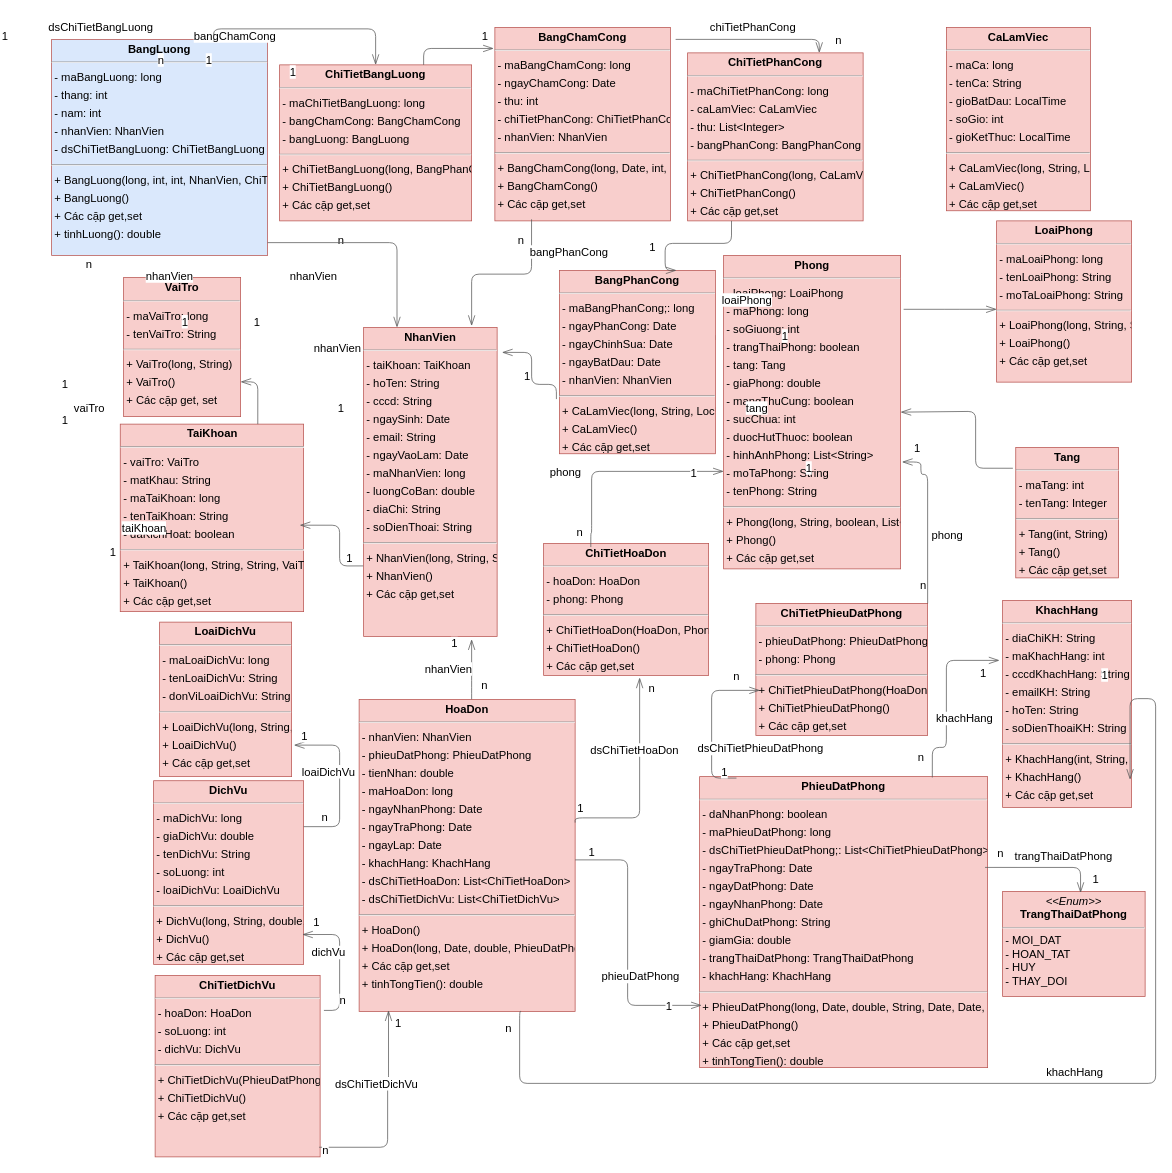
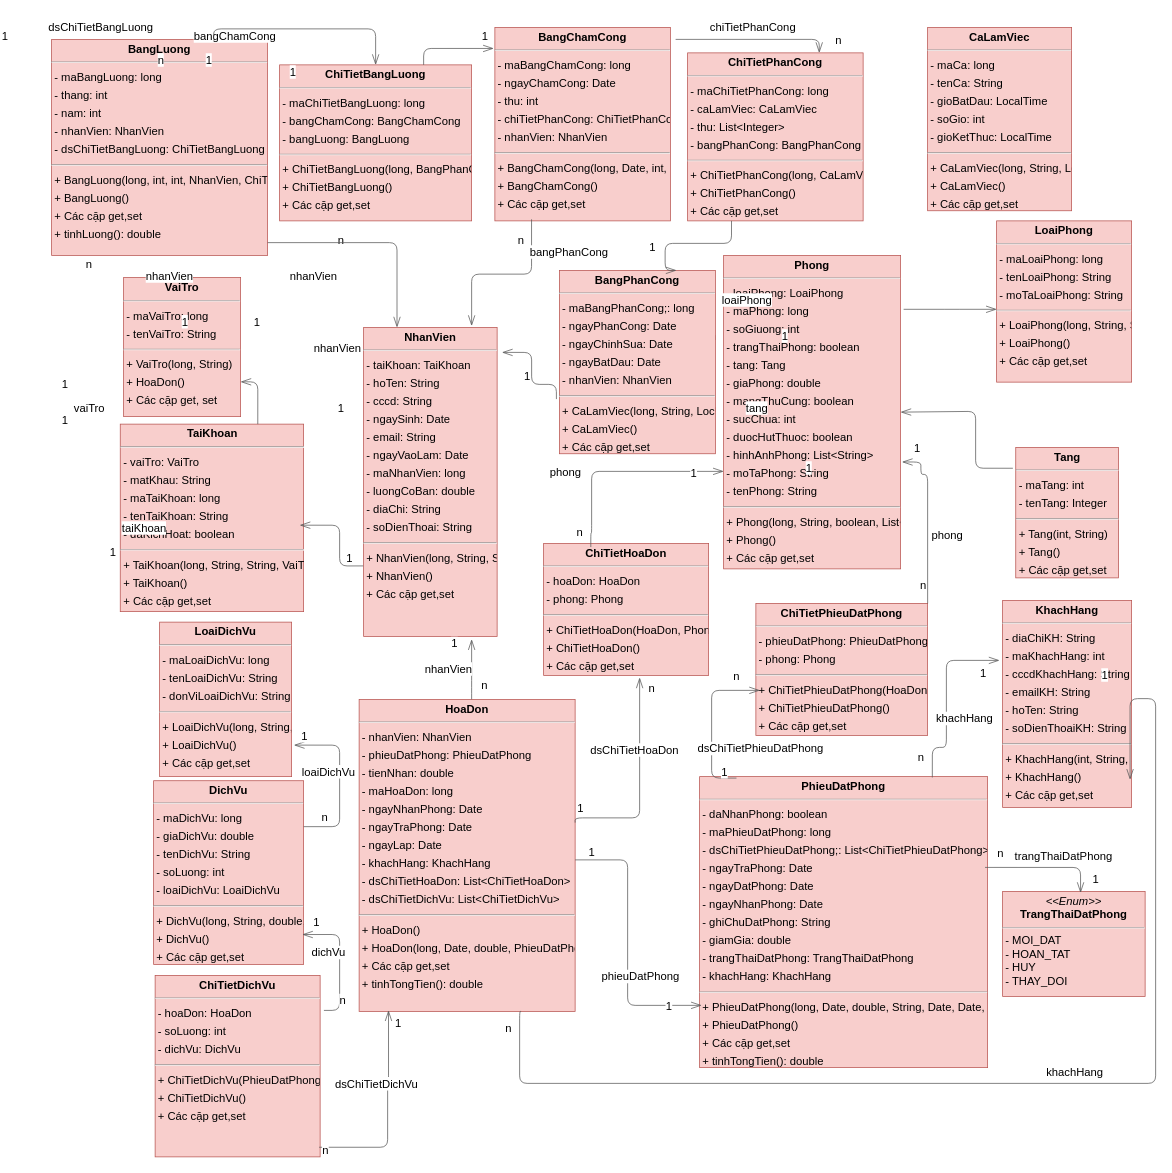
- <mxCell id="84" value="&lt;p style=&quot;margin: 4px 0px 0px; text-align: center; font-size: 15px;&quot;&gt;&lt;b&gt;CaLamViec&lt;/b&gt;&lt;/p&gt;&lt;hr style=&quot;font-size: 15px;&quot;&gt;&lt;p style=&quot;margin: 0px 0px 0px 4px; line-height: 1.6; font-size: 15px;&quot;&gt;- maCa: long&lt;br style=&quot;border-color: var(--border-color); font-size: 15px;&quot;&gt;- tenCa: String&lt;br style=&quot;border-color: var(--border-color); font-size: 15px;&quot;&gt;- gioBatDau: LocalTime&lt;br style=&quot;border-color: var(--border-color); font-size: 15px;&quot;&gt;- soGio: int&lt;/p&gt;&lt;p style=&quot;margin: 0px 0px 0px 4px; line-height: 1.6; font-size: 15px;&quot;&gt;- gioKetThuc: LocalTime&lt;/p&gt;&lt;hr style=&quot;font-size: 15px;&quot;&gt;&lt;p style=&quot;margin: 0px 0px 0px 4px; line-height: 1.6; font-size: 15px;&quot;&gt;+ CaLamViec(long, String, LocalTime, int, LocalTime)&lt;br style=&quot;border-color: var(--border-color); font-size: 15px;&quot;&gt;+ CaLamViec()&lt;br style=&quot;font-size: 15px;&quot;&gt;&lt;/p&gt;&lt;p style=&quot;margin: 0px 0px 0px 4px; line-height: 1.6; font-size: 15px;&quot;&gt;+ Các cặp get,set&lt;/p&gt;" style="verticalAlign=top;align=left;overflow=fill;fontSize=15;fontFamily=Helvetica;html=1;rounded=0;shadow=0;comic=0;labelBackgroundColor=none;strokeWidth=1;fillColor=#f8cecc;strokeColor=#b85450;" vertex="1" parent="1"><mxGeometry x="1213" y="36" width="192" height="244.5" as="geometry" /></mxCell>
+ <mxCell id="84" value="&lt;p style=&quot;margin: 4px 0px 0px; text-align: center; font-size: 15px;&quot;&gt;&lt;b&gt;CaLamViec&lt;/b&gt;&lt;/p&gt;&lt;hr style=&quot;font-size: 15px;&quot;&gt;&lt;p style=&quot;margin: 0px 0px 0px 4px; line-height: 1.6; font-size: 15px;&quot;&gt;- maCa: long&lt;br style=&quot;border-color: var(--border-color); font-size: 15px;&quot;&gt;- tenCa: String&lt;br style=&quot;border-color: var(--border-color); font-size: 15px;&quot;&gt;- gioBatDau: LocalTime&lt;br style=&quot;border-color: var(--border-color); font-size: 15px;&quot;&gt;- soGio: int&lt;/p&gt;&lt;p style=&quot;margin: 0px 0px 0px 4px; line-height: 1.6; font-size: 15px;&quot;&gt;- gioKetThuc: LocalTime&lt;/p&gt;&lt;hr style=&quot;font-size: 15px;&quot;&gt;&lt;p style=&quot;margin: 0px 0px 0px 4px; line-height: 1.6; font-size: 15px;&quot;&gt;+ CaLamViec(long, String, LocalTime, int, LocalTime)&lt;br style=&quot;border-color: var(--border-color); font-size: 15px;&quot;&gt;+ CaLamViec()&lt;br style=&quot;font-size: 15px;&quot;&gt;&lt;/p&gt;&lt;p style=&quot;margin: 0px 0px 0px 4px; line-height: 1.6; font-size: 15px;&quot;&gt;+ Các cặp get,set&lt;/p&gt;" style="verticalAlign=top;align=left;overflow=fill;fontSize=15;fontFamily=Helvetica;html=1;rounded=0;shadow=0;comic=0;labelBackgroundColor=none;strokeWidth=1;fillColor=#f8cecc;strokeColor=#b85450;" vertex="1" parent="1"><mxGeometry x="1188" y="36" width="192" height="244.5" as="geometry" /></mxCell>
- <mxCell id="93" value="&lt;p style=&quot;margin: 4px 0px 0px; text-align: center;&quot;&gt;&lt;b&gt;BangLuong&lt;/b&gt;&lt;br&gt;&lt;/p&gt;&lt;hr style=&quot;font-size: 15px;&quot;&gt;&lt;p style=&quot;margin: 0px 0px 0px 4px; line-height: 1.6; font-size: 15px;&quot;&gt;- maBangLuong: long&lt;br style=&quot;border-color: var(--border-color); font-size: 15px;&quot;&gt;- thang: int&lt;/p&gt;&lt;p style=&quot;margin: 0px 0px 0px 4px; line-height: 1.6; font-size: 15px;&quot;&gt;- nam: int&lt;br style=&quot;border-color: var(--border-color); font-size: 15px;&quot;&gt;- nhanVien: NhanVien&lt;/p&gt;&lt;p style=&quot;margin: 0px 0px 0px 4px; line-height: 1.6; font-size: 15px;&quot;&gt;- dsChiTietBangLuong: ChiTietBangLuong&lt;/p&gt;&lt;hr style=&quot;font-size: 15px;&quot;&gt;&lt;p style=&quot;margin: 0px 0px 0px 4px; line-height: 1.6; font-size: 15px;&quot;&gt;+ BangLuong(long, int, int, NhanVien, ChiTietBangLuong)&lt;br style=&quot;border-color: var(--border-color); font-size: 15px;&quot;&gt;+ BangLuong()&lt;br style=&quot;font-size: 15px;&quot;&gt;&lt;/p&gt;&lt;p style=&quot;margin: 0px 0px 0px 4px; line-height: 1.6; font-size: 15px;&quot;&gt;+ Các cặp get,set&lt;/p&gt;&lt;p style=&quot;margin: 0px 0px 0px 4px; line-height: 1.6; font-size: 15px;&quot;&gt;+ tinhLuong(): double&lt;/p&gt;" style="verticalAlign=top;align=left;overflow=fill;fontSize=15;fontFamily=Helvetica;html=1;rounded=0;shadow=0;comic=0;labelBackgroundColor=none;strokeWidth=1;fillColor=#dae8fc;strokeColor=#b85450;" vertex="1" parent="1"><mxGeometry x="20" y="52" width="288" height="288" as="geometry" /></mxCell>
+ <mxCell id="93" value="&lt;p style=&quot;margin: 4px 0px 0px; text-align: center;&quot;&gt;&lt;b&gt;BangLuong&lt;/b&gt;&lt;br&gt;&lt;/p&gt;&lt;hr style=&quot;font-size: 15px;&quot;&gt;&lt;p style=&quot;margin: 0px 0px 0px 4px; line-height: 1.6; font-size: 15px;&quot;&gt;- maBangLuong: long&lt;br style=&quot;border-color: var(--border-color); font-size: 15px;&quot;&gt;- thang: int&lt;/p&gt;&lt;p style=&quot;margin: 0px 0px 0px 4px; line-height: 1.6; font-size: 15px;&quot;&gt;- nam: int&lt;br style=&quot;border-color: var(--border-color); font-size: 15px;&quot;&gt;- nhanVien: NhanVien&lt;/p&gt;&lt;p style=&quot;margin: 0px 0px 0px 4px; line-height: 1.6; font-size: 15px;&quot;&gt;- dsChiTietBangLuong: ChiTietBangLuong&lt;/p&gt;&lt;hr style=&quot;font-size: 15px;&quot;&gt;&lt;p style=&quot;margin: 0px 0px 0px 4px; line-height: 1.6; font-size: 15px;&quot;&gt;+ BangLuong(long, int, int, NhanVien, ChiTietBangLuong)&lt;br style=&quot;border-color: var(--border-color); font-size: 15px;&quot;&gt;+ BangLuong()&lt;br style=&quot;font-size: 15px;&quot;&gt;&lt;/p&gt;&lt;p style=&quot;margin: 0px 0px 0px 4px; line-height: 1.6; font-size: 15px;&quot;&gt;+ Các cặp get,set&lt;/p&gt;&lt;p style=&quot;margin: 0px 0px 0px 4px; line-height: 1.6; font-size: 15px;&quot;&gt;+ tinhLuong(): double&lt;/p&gt;" style="verticalAlign=top;align=left;overflow=fill;fontSize=15;fontFamily=Helvetica;html=1;rounded=0;shadow=0;comic=0;labelBackgroundColor=none;strokeWidth=1;fillColor=#f8cecc;strokeColor=#b85450;" vertex="1" parent="1"><mxGeometry x="20" y="52" width="288" height="288" as="geometry" /></mxCell>
- <mxCell id="12" value="&lt;p style=&quot;margin: 4px 0px 0px; text-align: center; font-size: 15px;&quot;&gt;&lt;b style=&quot;font-size: 15px;&quot;&gt;VaiTro&lt;/b&gt;&lt;/p&gt;&lt;hr style=&quot;font-size: 15px;&quot;&gt;&lt;p style=&quot;margin: 0px 0px 0px 4px; line-height: 1.6; font-size: 15px;&quot;&gt;- maVaiTro: long&lt;br style=&quot;border-color: var(--border-color); font-size: 15px;&quot;&gt;- tenVaiTro: String&lt;/p&gt;&lt;hr style=&quot;font-size: 15px;&quot;&gt;&lt;p style=&quot;margin: 0px 0px 0px 4px; line-height: 1.6; font-size: 15px;&quot;&gt;+ VaiTro(long, String)&lt;br style=&quot;border-color: var(--border-color); font-size: 15px;&quot;&gt;+ VaiTro()&lt;br style=&quot;font-size: 15px;&quot;&gt;&lt;/p&gt;&lt;p style=&quot;margin: 0px 0px 0px 4px; line-height: 1.6; font-size: 15px;&quot;&gt;+ Các cặp get, set&lt;/p&gt;" style="verticalAlign=top;align=left;overflow=fill;fontSize=15;fontFamily=Helvetica;html=1;rounded=0;shadow=0;comic=0;labelBackgroundColor=none;strokeWidth=1;fillColor=#f8cecc;strokeColor=#b85450;" parent="1" vertex="1"><mxGeometry x="116" y="369.5" width="156" height="185.5" as="geometry" /></mxCell>
+ <mxCell id="12" value="&lt;p style=&quot;margin: 4px 0px 0px; text-align: center; font-size: 15px;&quot;&gt;&lt;b style=&quot;font-size: 15px;&quot;&gt;VaiTro&lt;/b&gt;&lt;/p&gt;&lt;hr style=&quot;font-size: 15px;&quot;&gt;&lt;p style=&quot;margin: 0px 0px 0px 4px; line-height: 1.6; font-size: 15px;&quot;&gt;- maVaiTro: long&lt;br style=&quot;border-color: var(--border-color); font-size: 15px;&quot;&gt;- tenVaiTro: String&lt;/p&gt;&lt;hr style=&quot;font-size: 15px;&quot;&gt;&lt;p style=&quot;margin: 0px 0px 0px 4px; line-height: 1.6; font-size: 15px;&quot;&gt;+ VaiTro(long, String)&lt;br style=&quot;border-color: var(--border-color); font-size: 15px;&quot;&gt;+ HoaDon()&lt;br style=&quot;font-size: 15px;&quot;&gt;&lt;/p&gt;&lt;p style=&quot;margin: 0px 0px 0px 4px; line-height: 1.6; font-size: 15px;&quot;&gt;+ Các cặp get, set&lt;/p&gt;" style="verticalAlign=top;align=left;overflow=fill;fontSize=15;fontFamily=Helvetica;html=1;rounded=0;shadow=0;comic=0;labelBackgroundColor=none;strokeWidth=1;fillColor=#f8cecc;strokeColor=#b85450;" parent="1" vertex="1"><mxGeometry x="116" y="369.5" width="156" height="185.5" as="geometry" /></mxCell>
